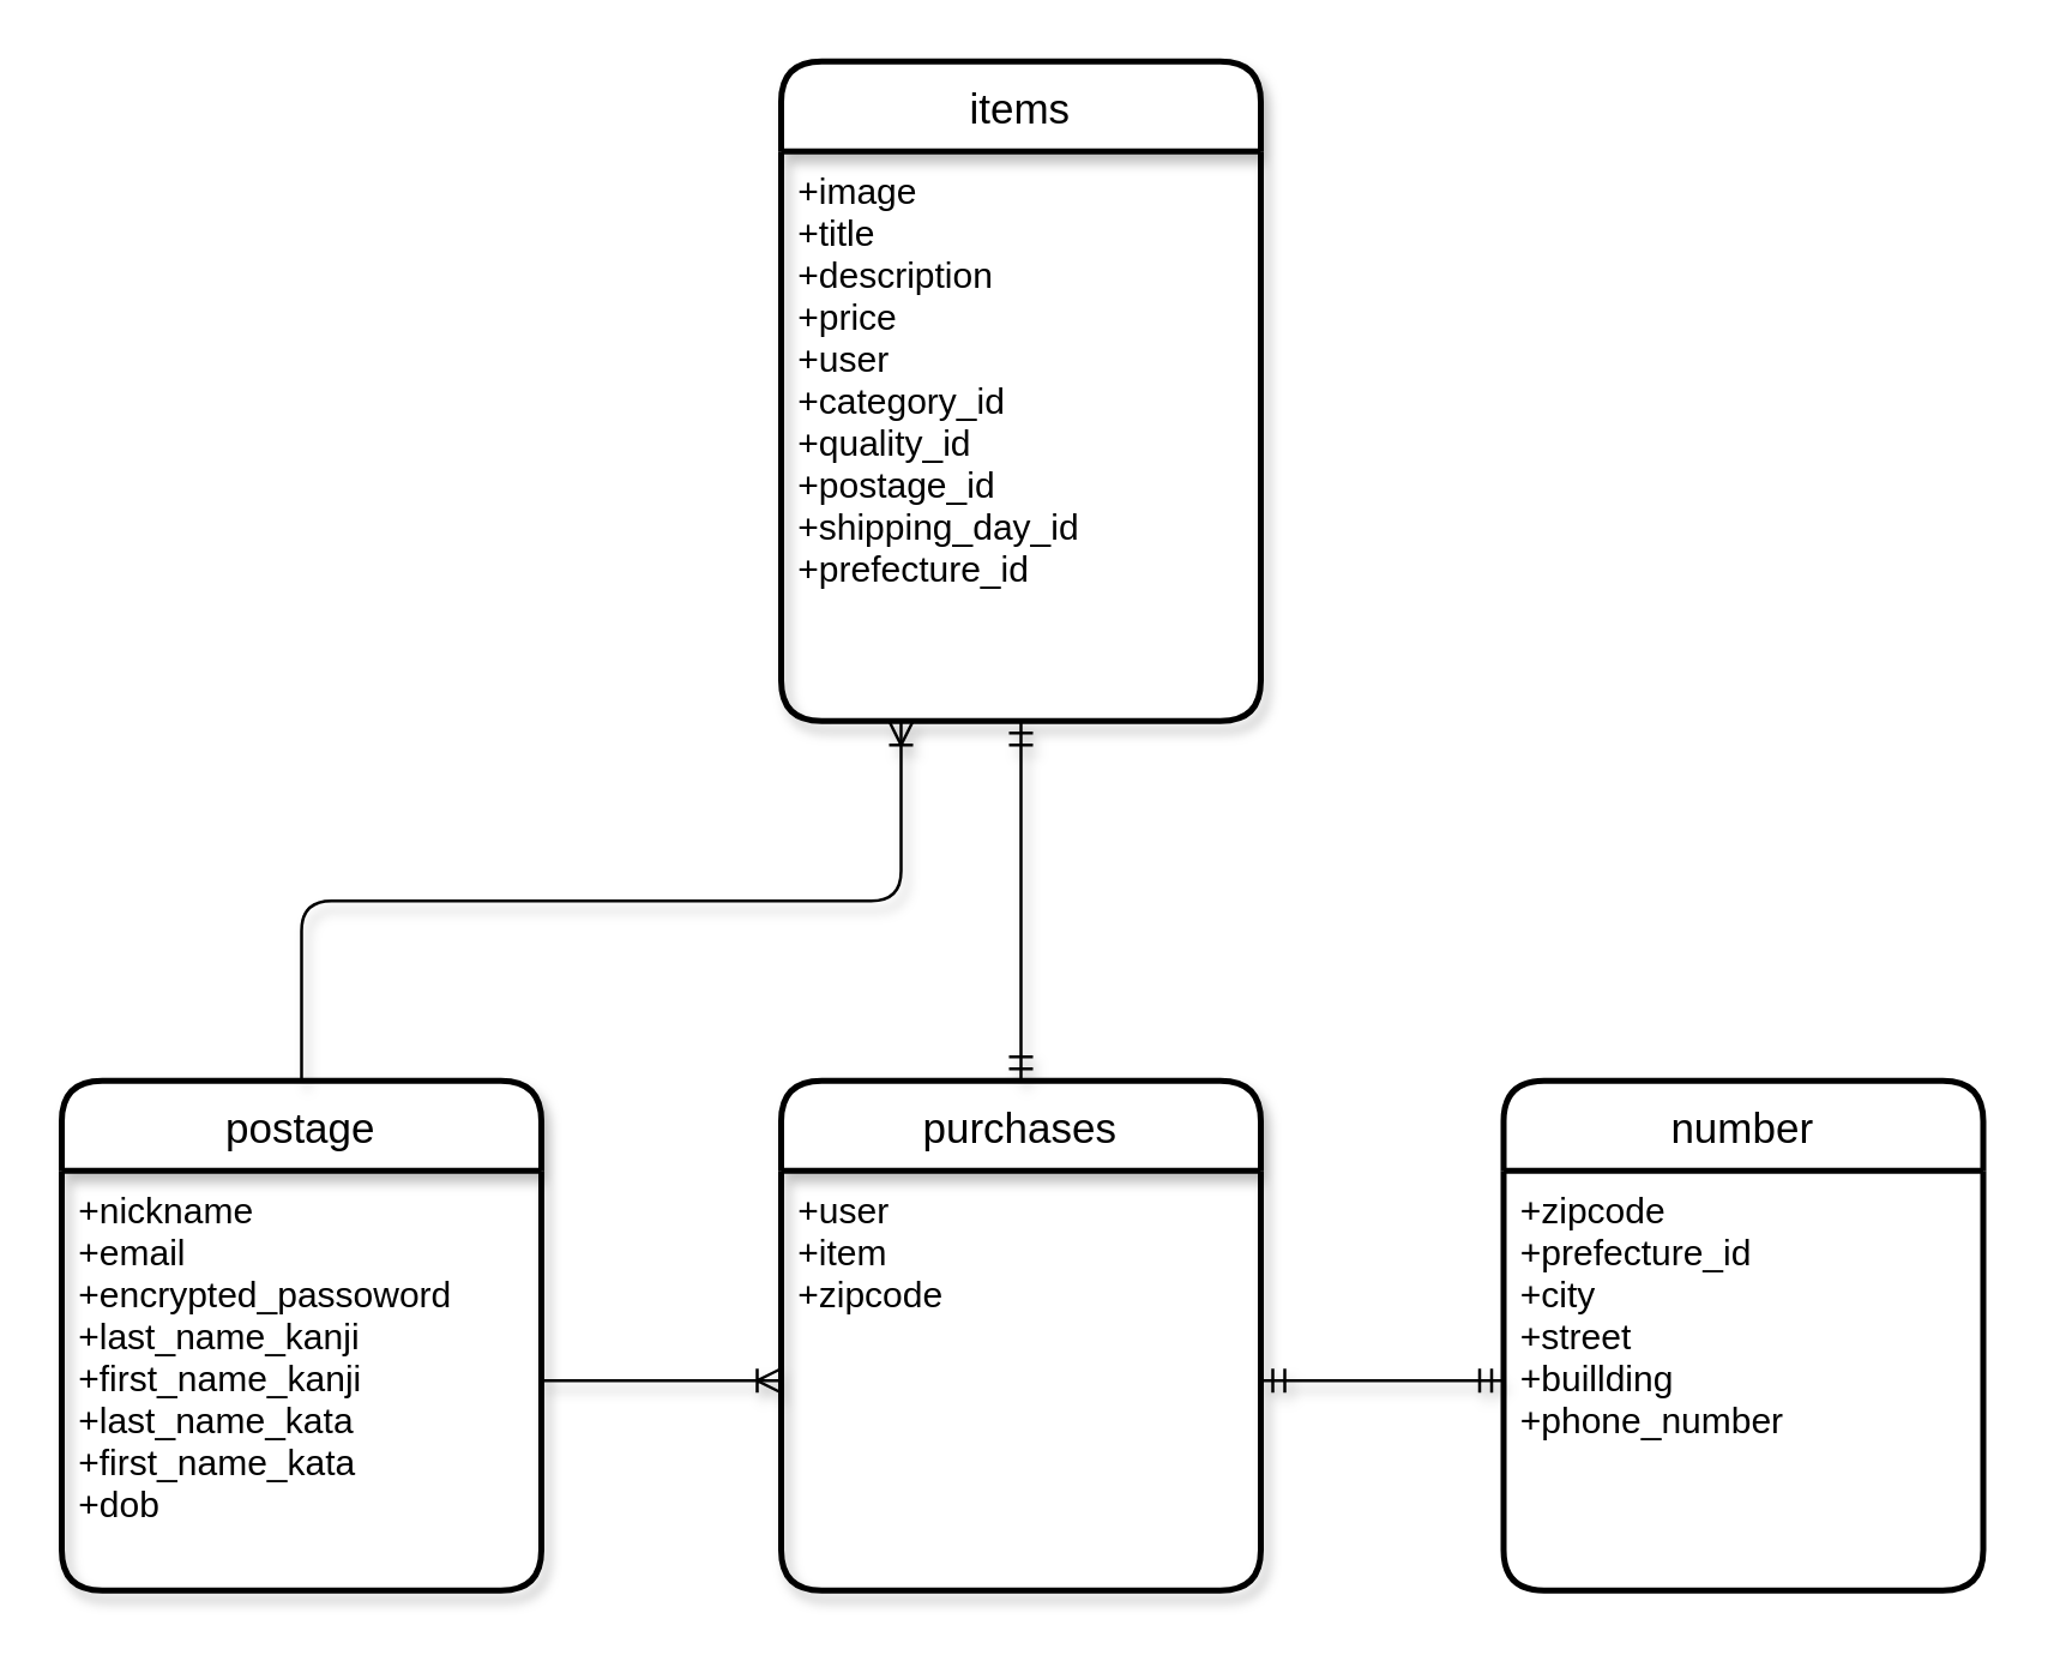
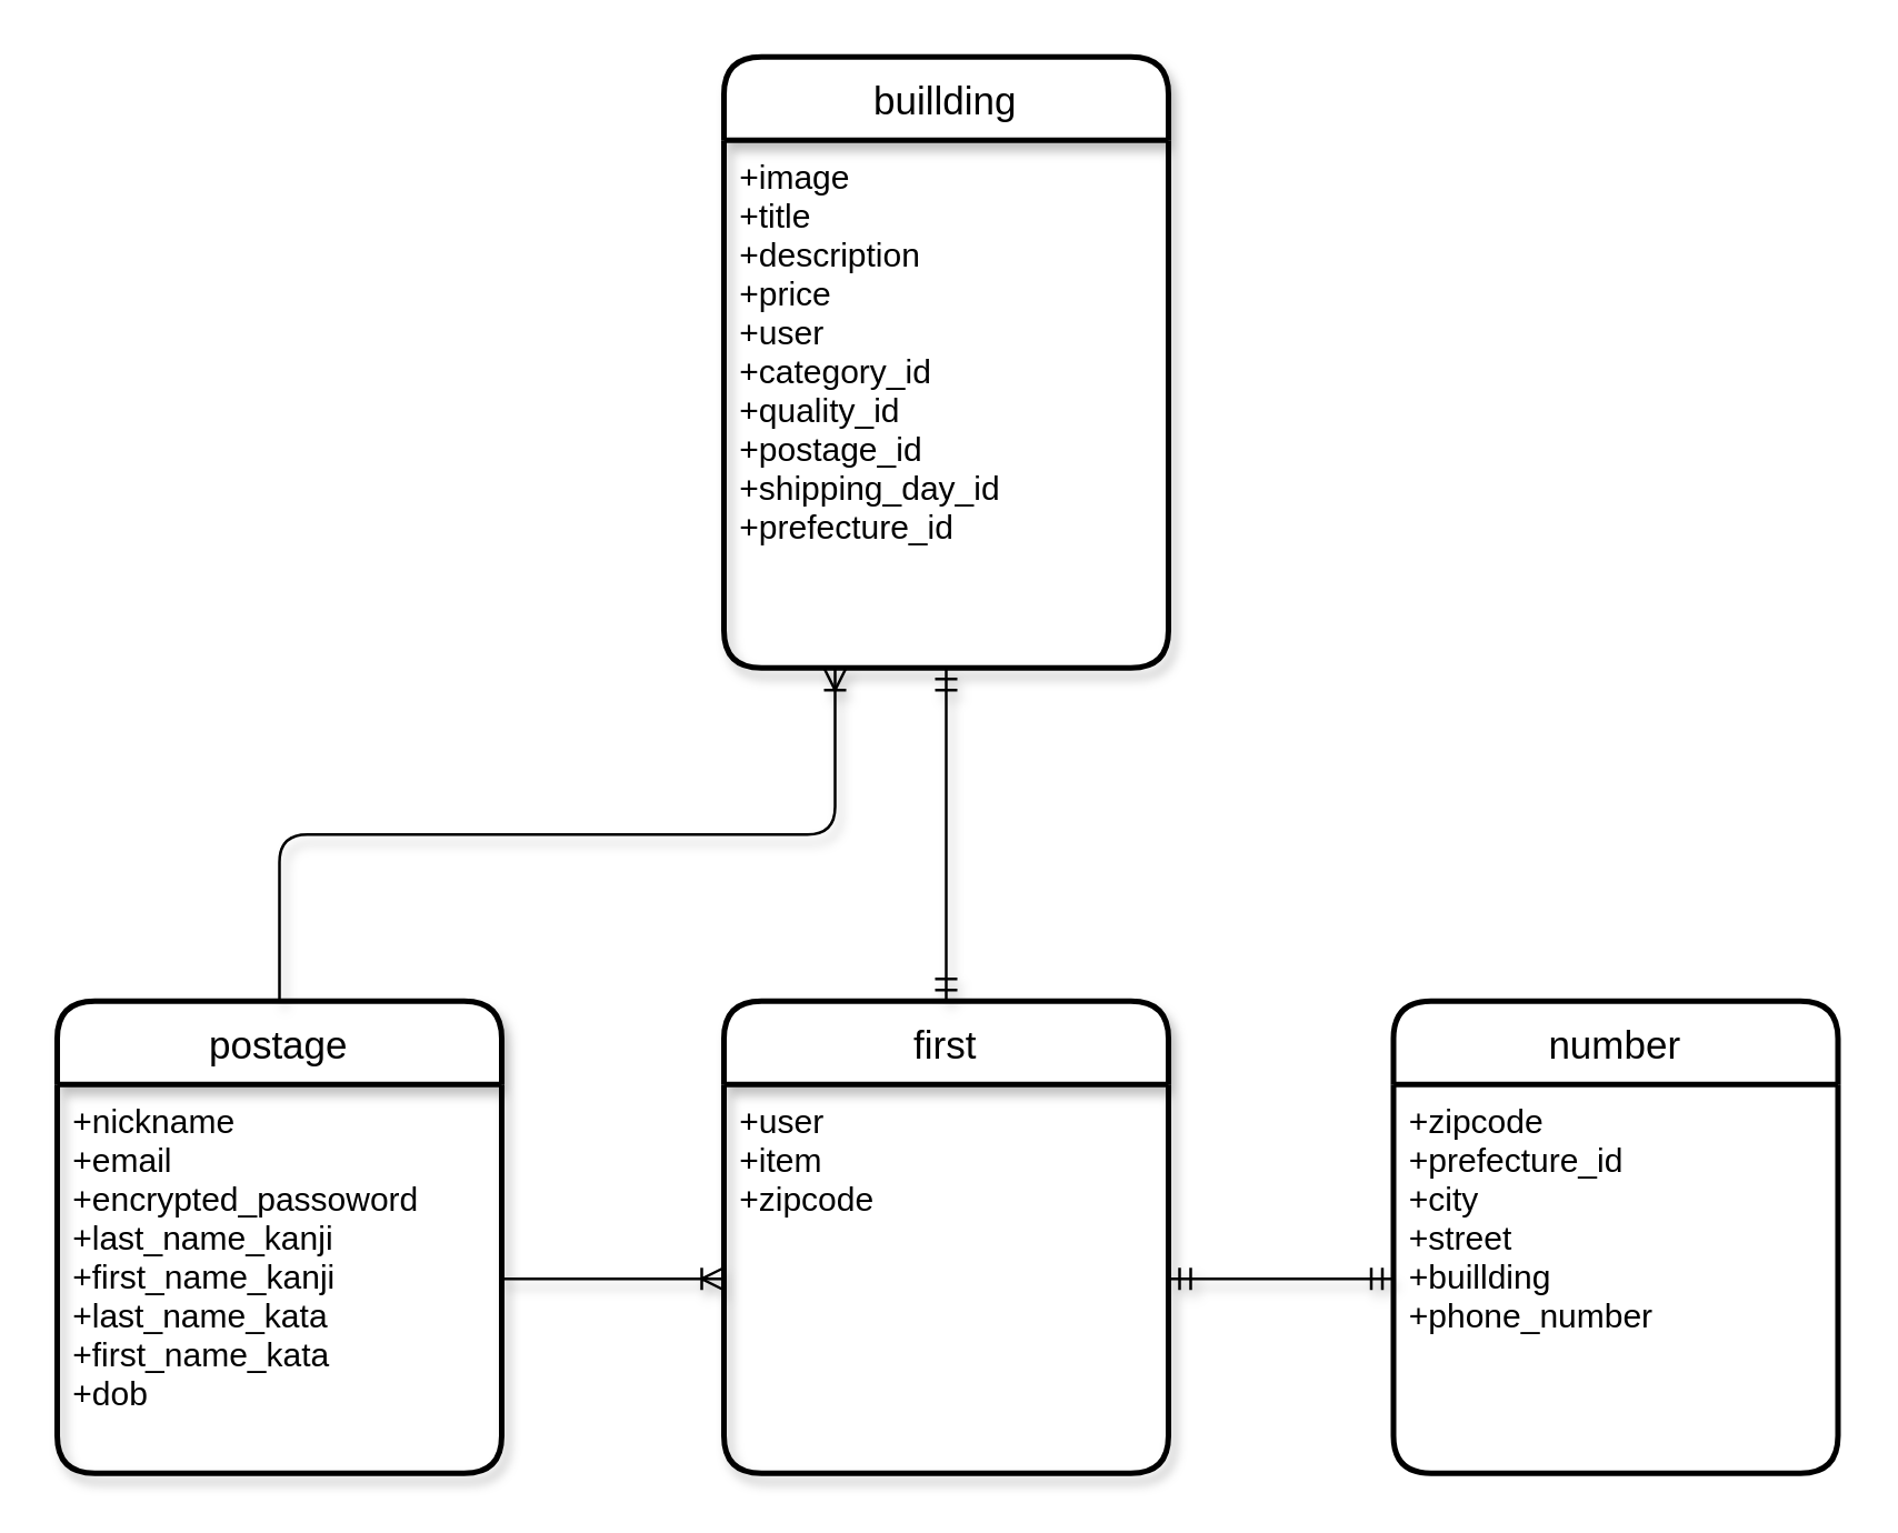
- <mxCell id="4" value="items" style="swimlane;childLayout=stackLayout;horizontal=1;startSize=30;horizontalStack=0;rounded=1;fontSize=14;fontStyle=0;strokeWidth=2;resizeParent=0;resizeLast=1;shadow=1;dashed=0;align=center;" vertex="1" parent="1"><mxGeometry x="260" y="20" width="160" height="220" as="geometry" /></mxCell>
+ <mxCell id="4" value="buillding" style="swimlane;childLayout=stackLayout;horizontal=1;startSize=30;horizontalStack=0;rounded=1;fontSize=14;fontStyle=0;strokeWidth=2;resizeParent=0;resizeLast=1;shadow=1;dashed=0;align=center;" vertex="1" parent="1"><mxGeometry x="260" y="20" width="160" height="220" as="geometry" /></mxCell>
- <mxCell id="9" value="purchases" style="swimlane;childLayout=stackLayout;horizontal=1;startSize=30;horizontalStack=0;rounded=1;fontSize=14;fontStyle=0;strokeWidth=2;resizeParent=0;resizeLast=1;shadow=1;dashed=0;align=center;" vertex="1" parent="1"><mxGeometry x="260" y="360" width="160" height="170" as="geometry" /></mxCell>
+ <mxCell id="9" value="first" style="swimlane;childLayout=stackLayout;horizontal=1;startSize=30;horizontalStack=0;rounded=1;fontSize=14;fontStyle=0;strokeWidth=2;resizeParent=0;resizeLast=1;shadow=1;dashed=0;align=center;" vertex="1" parent="1"><mxGeometry x="260" y="360" width="160" height="170" as="geometry" /></mxCell>
